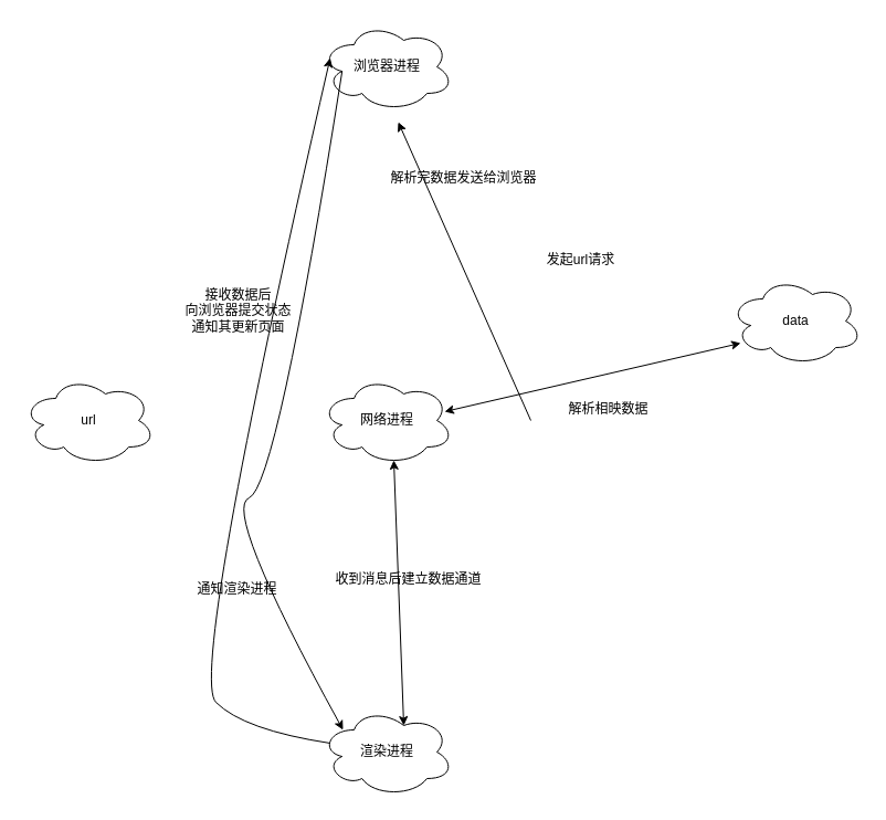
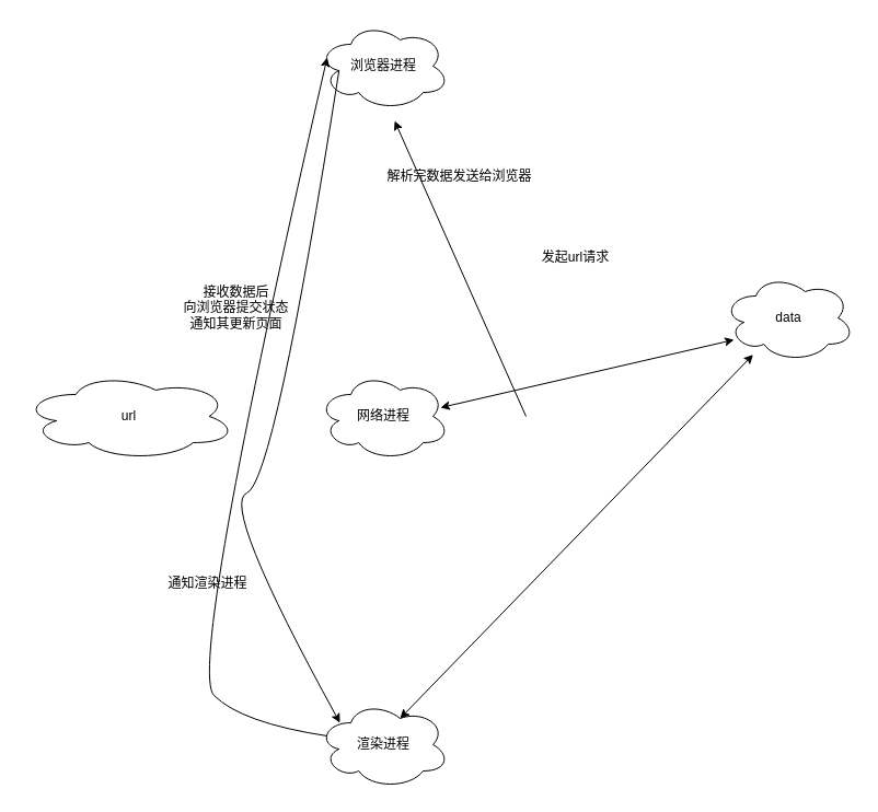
- <mxCell id="8" value="解析相映数据" style="text;html=1;align=center;verticalAlign=middle;resizable=0;points=[];autosize=1;" vertex="1" parent="1"><mxGeometry x="505" y="360" width="90" height="20" as="geometry" /></mxCell>
- <mxCell id="2" value="url&lt;br&gt;" style="ellipse;shape=cloud;whiteSpace=wrap;html=1;" parent="1" vertex="1"><mxGeometry x="20" y="340" width="120" height="80" as="geometry" /></mxCell>
+ <mxCell id="2" value="url&lt;br&gt;" style="ellipse;shape=cloud;whiteSpace=wrap;html=1;" parent="1" vertex="1"><mxGeometry x="20" y="340" width="195" height="80" as="geometry" /></mxCell>
- <mxCell id="14" value="收到消息后建立数据通道" style="text;html=1;align=center;verticalAlign=middle;resizable=0;points=[];autosize=1;" vertex="1" parent="1"><mxGeometry x="294" y="514" width="150" height="20" as="geometry" /></mxCell>
- <mxCell id="12" value="通知渲染进程" style="text;html=1;align=center;verticalAlign=middle;resizable=0;points=[];autosize=1;" vertex="1" parent="1"><mxGeometry x="169" y="523" width="90" height="20" as="geometry" /></mxCell>
+ <mxCell id="12" value="通知渲染进程" style="text;html=1;align=center;verticalAlign=middle;resizable=0;points=[];autosize=1;" vertex="1" parent="1"><mxGeometry x="144" y="523" width="90" height="20" as="geometry" /></mxCell>
- <mxCell id="13" value="" style="endArrow=classic;startArrow=classic;html=1;exitX=0.625;exitY=0.2;exitDx=0;exitDy=0;exitPerimeter=0;entryX=0.55;entryY=0.95;entryDx=0;entryDy=0;entryPerimeter=0;" edge="1" parent="1" source="3" target="4"><mxGeometry width="50" height="50" relative="1" as="geometry"><mxPoint x="460" y="440" as="sourcePoint" /><mxPoint x="510" y="390" as="targetPoint" /></mxGeometry></mxCell>
+ <mxCell id="13" value="" style="endArrow=classic;startArrow=classic;html=1;exitX=0.625;exitY=0.2;exitDx=0;exitDy=0;exitPerimeter=0;" edge="1" parent="1" source="3" target="17"><mxGeometry width="50" height="50" relative="1" as="geometry"><mxPoint x="460" y="440" as="sourcePoint" /><mxPoint x="510" y="390" as="targetPoint" /></mxGeometry></mxCell>
